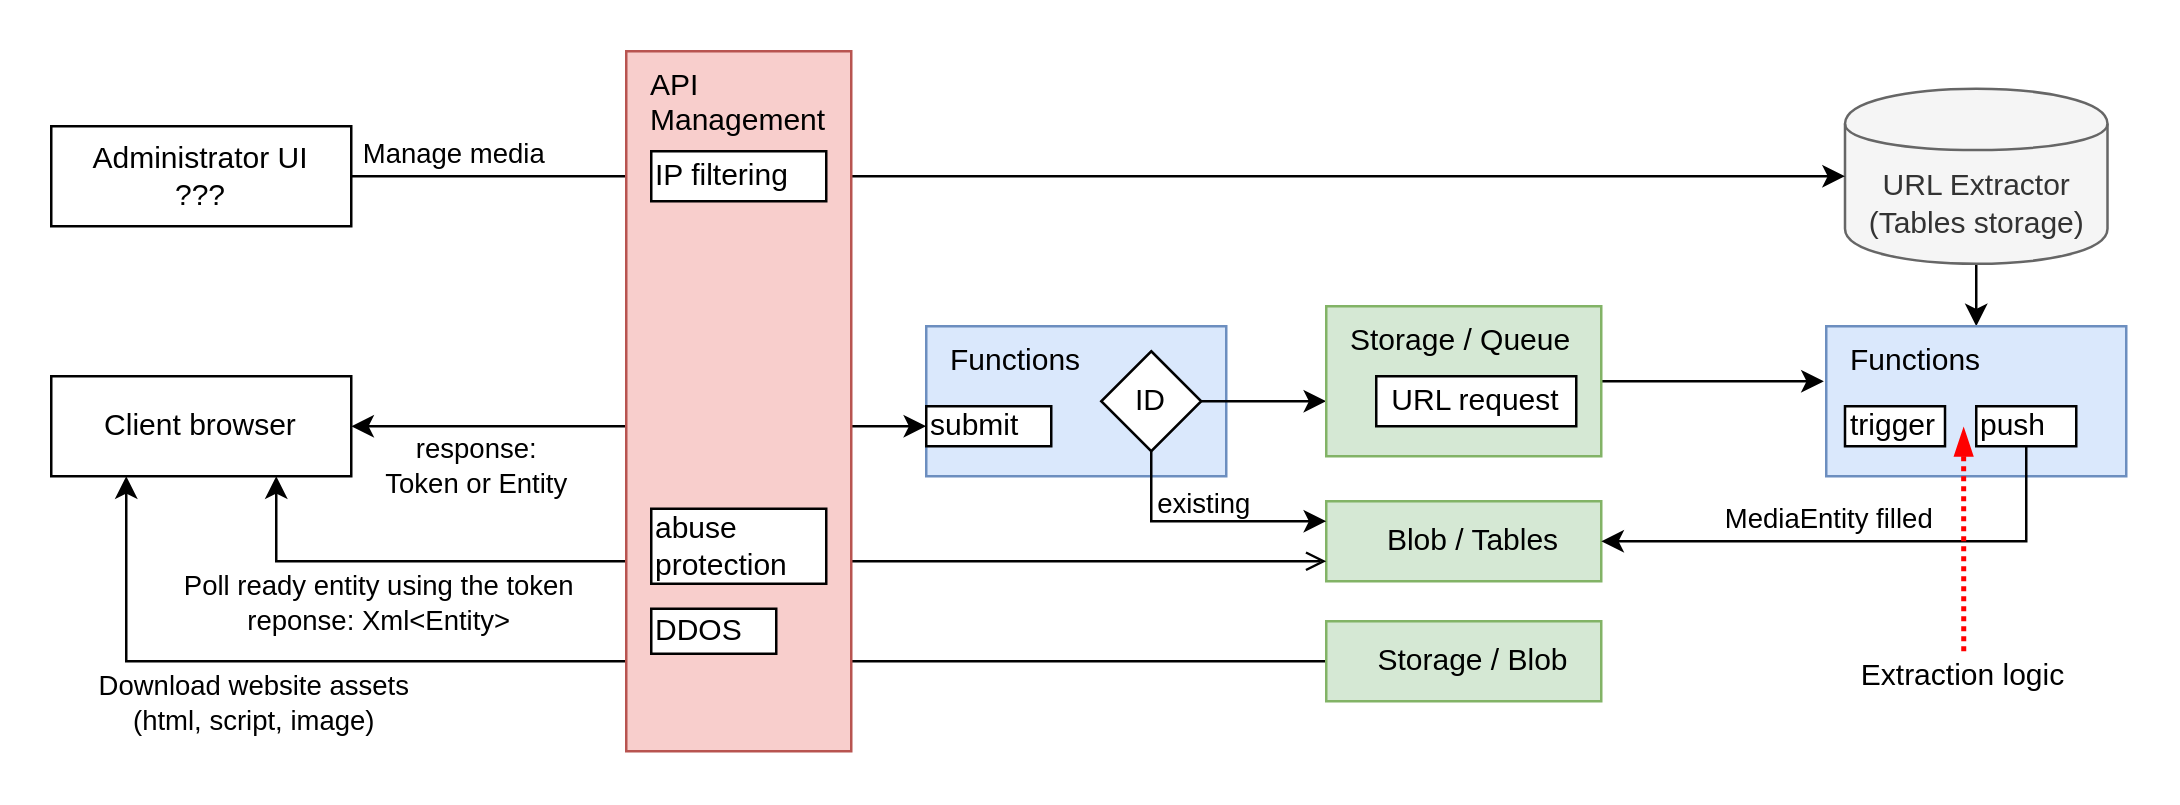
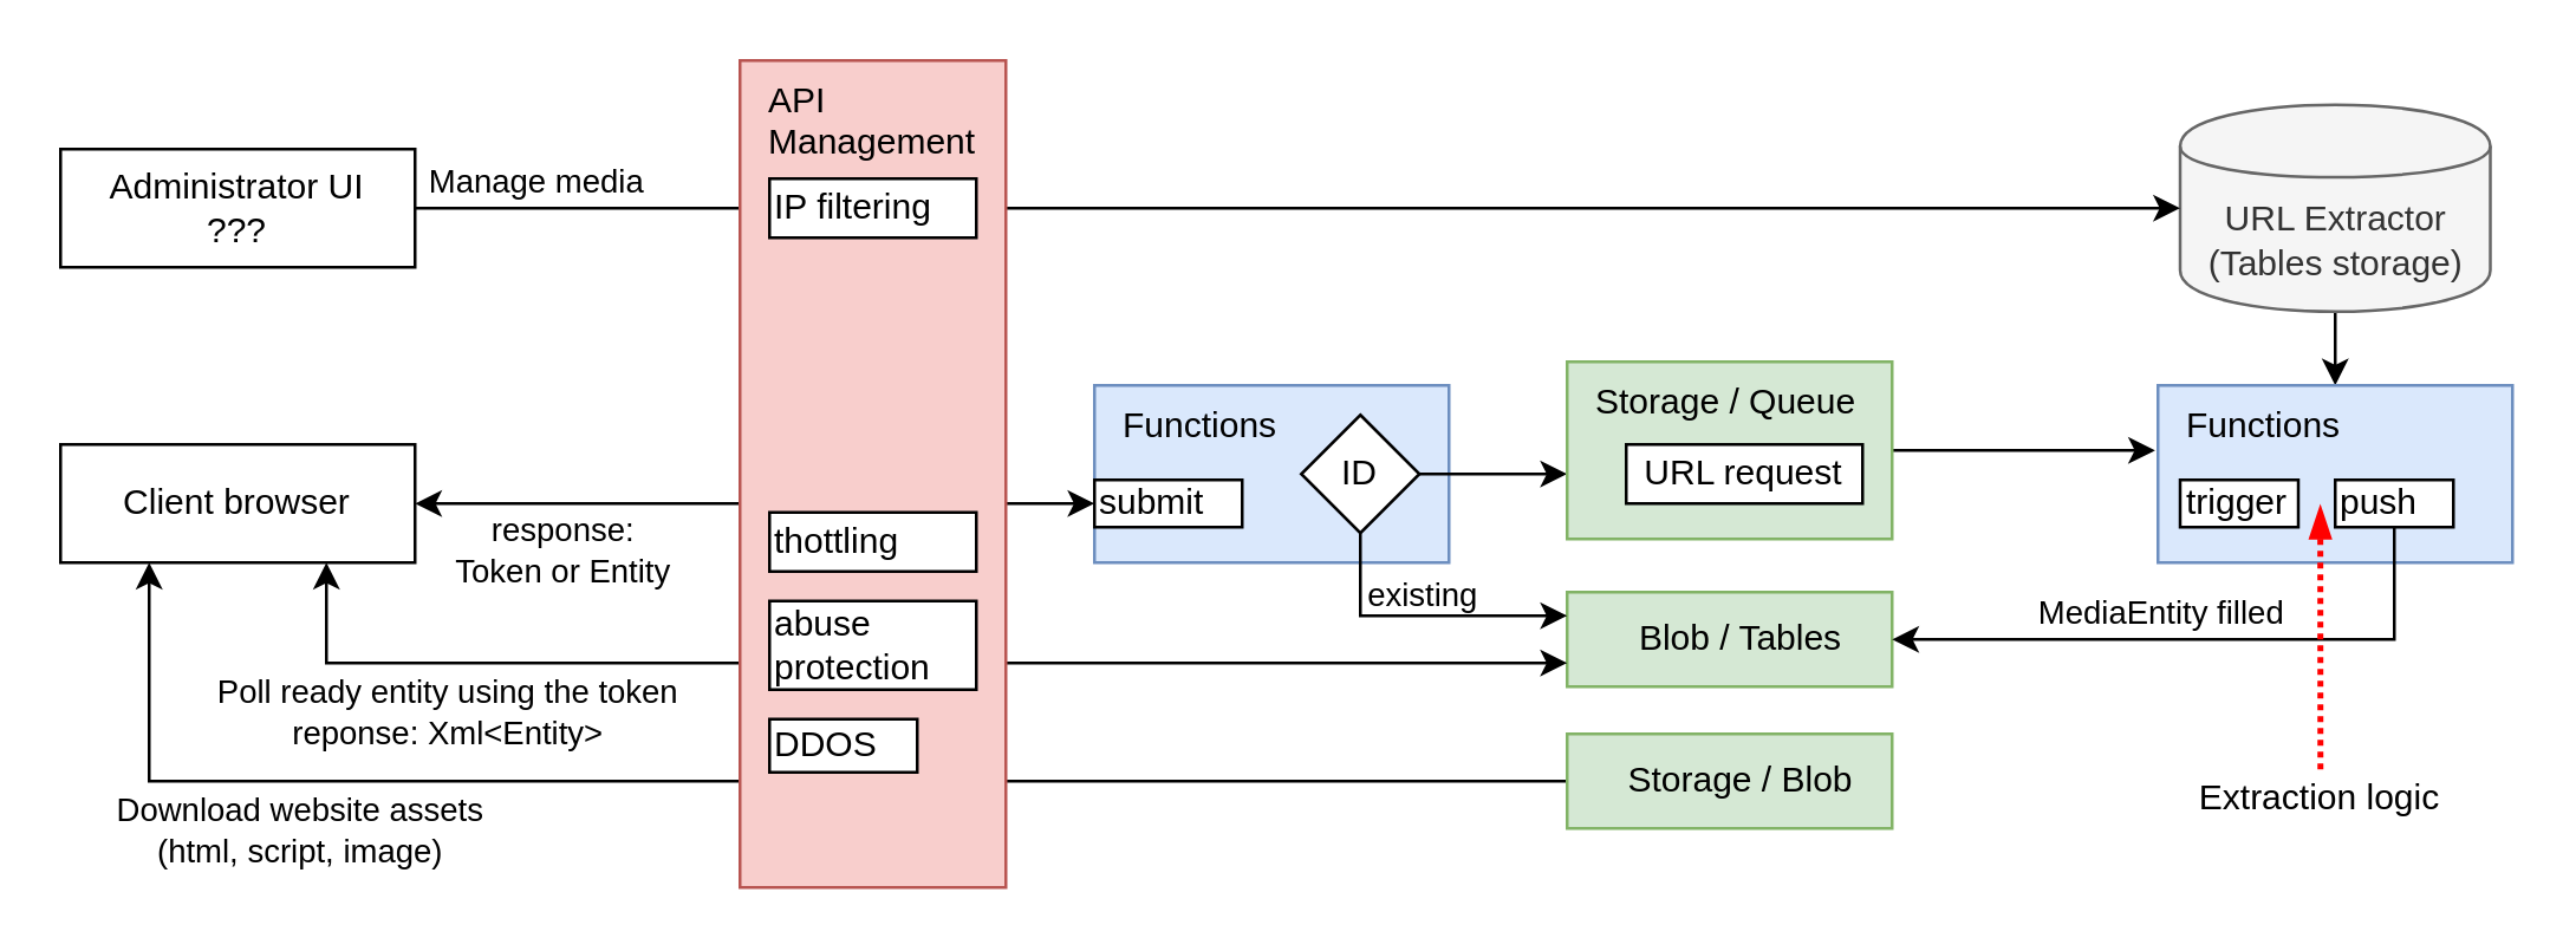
+ <mxCell id="30" value="thottling" style="rounded=0;whiteSpace=wrap;html=1;align=left;" vertex="1" parent="1"><mxGeometry x="260" y="173" width="70" height="20" as="geometry" /></mxCell>
- <mxCell id="19" style="edgeStyle=orthogonalEdgeStyle;rounded=0;orthogonalLoop=1;jettySize=auto;html=1;exitX=0.75;exitY=1;exitDx=0;exitDy=0;entryX=0;entryY=0.75;entryDx=0;entryDy=0;endArrow=open;strokeColor=#000000;startArrow=classic;startFill=1;" parent="1" source="34" target="13" edge="1"><mxGeometry relative="1" as="geometry"><mxPoint x="35" y="190" as="sourcePoint" /><mxPoint x="600" y="216" as="targetPoint" /></mxGeometry></mxCell>
+ <mxCell id="19" style="edgeStyle=orthogonalEdgeStyle;rounded=0;orthogonalLoop=1;jettySize=auto;html=1;exitX=0.75;exitY=1;exitDx=0;exitDy=0;entryX=0;entryY=0.75;entryDx=0;entryDy=0;endArrow=classic;strokeColor=#000000;startArrow=classic;startFill=1;" parent="1" source="34" target="13" edge="1"><mxGeometry relative="1" as="geometry"><mxPoint x="35" y="190" as="sourcePoint" /><mxPoint x="600" y="216" as="targetPoint" /></mxGeometry></mxCell>
